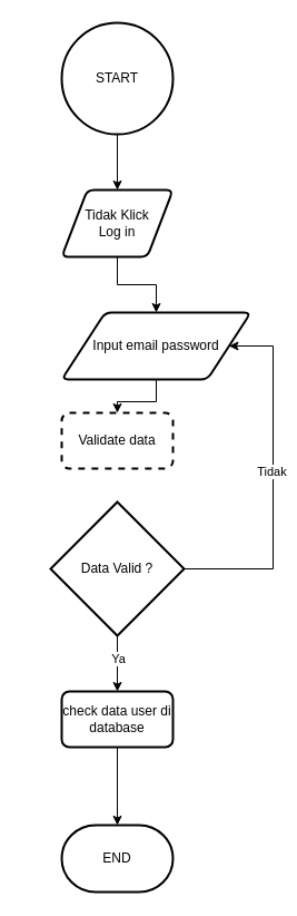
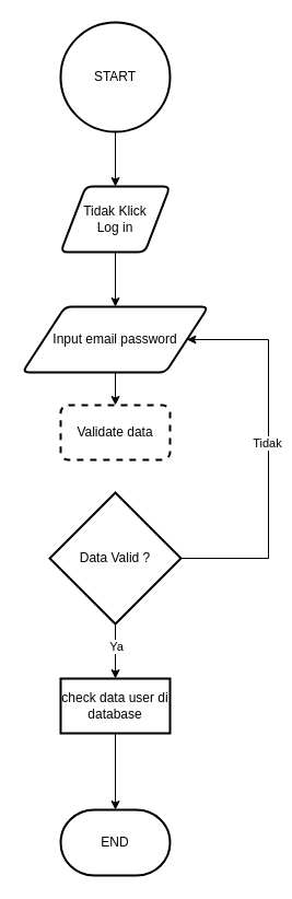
- <mxCell id="7" value="Input email password" style="shape=parallelogram;html=1;strokeWidth=2;perimeter=parallelogramPerimeter;whiteSpace=wrap;rounded=1;arcSize=12;size=0.23;" parent="1" vertex="1"><mxGeometry x="55" y="280" width="170" height="60" as="geometry" /></mxCell>
+ <mxCell id="7" value="Input email password" style="shape=parallelogram;html=1;strokeWidth=2;perimeter=parallelogramPerimeter;whiteSpace=wrap;rounded=1;arcSize=12;size=0.23;" parent="1" vertex="1"><mxGeometry x="20" y="280" width="170" height="60" as="geometry" /></mxCell>
- <mxCell id="14" value="check data user di database" style="rounded=1;whiteSpace=wrap;html=1;absoluteArcSize=1;arcSize=14;strokeWidth=2;" parent="1" vertex="1"><mxGeometry x="55" y="620" width="100" height="50" as="geometry" /></mxCell>
+ <mxCell id="14" value="check data user di database" style="whiteSpace=wrap;html=1;absoluteArcSize=1;arcSize=14;strokeWidth=2;rounded=0;" parent="1" vertex="1"><mxGeometry x="55" y="620" width="100" height="50" as="geometry" /></mxCell>
